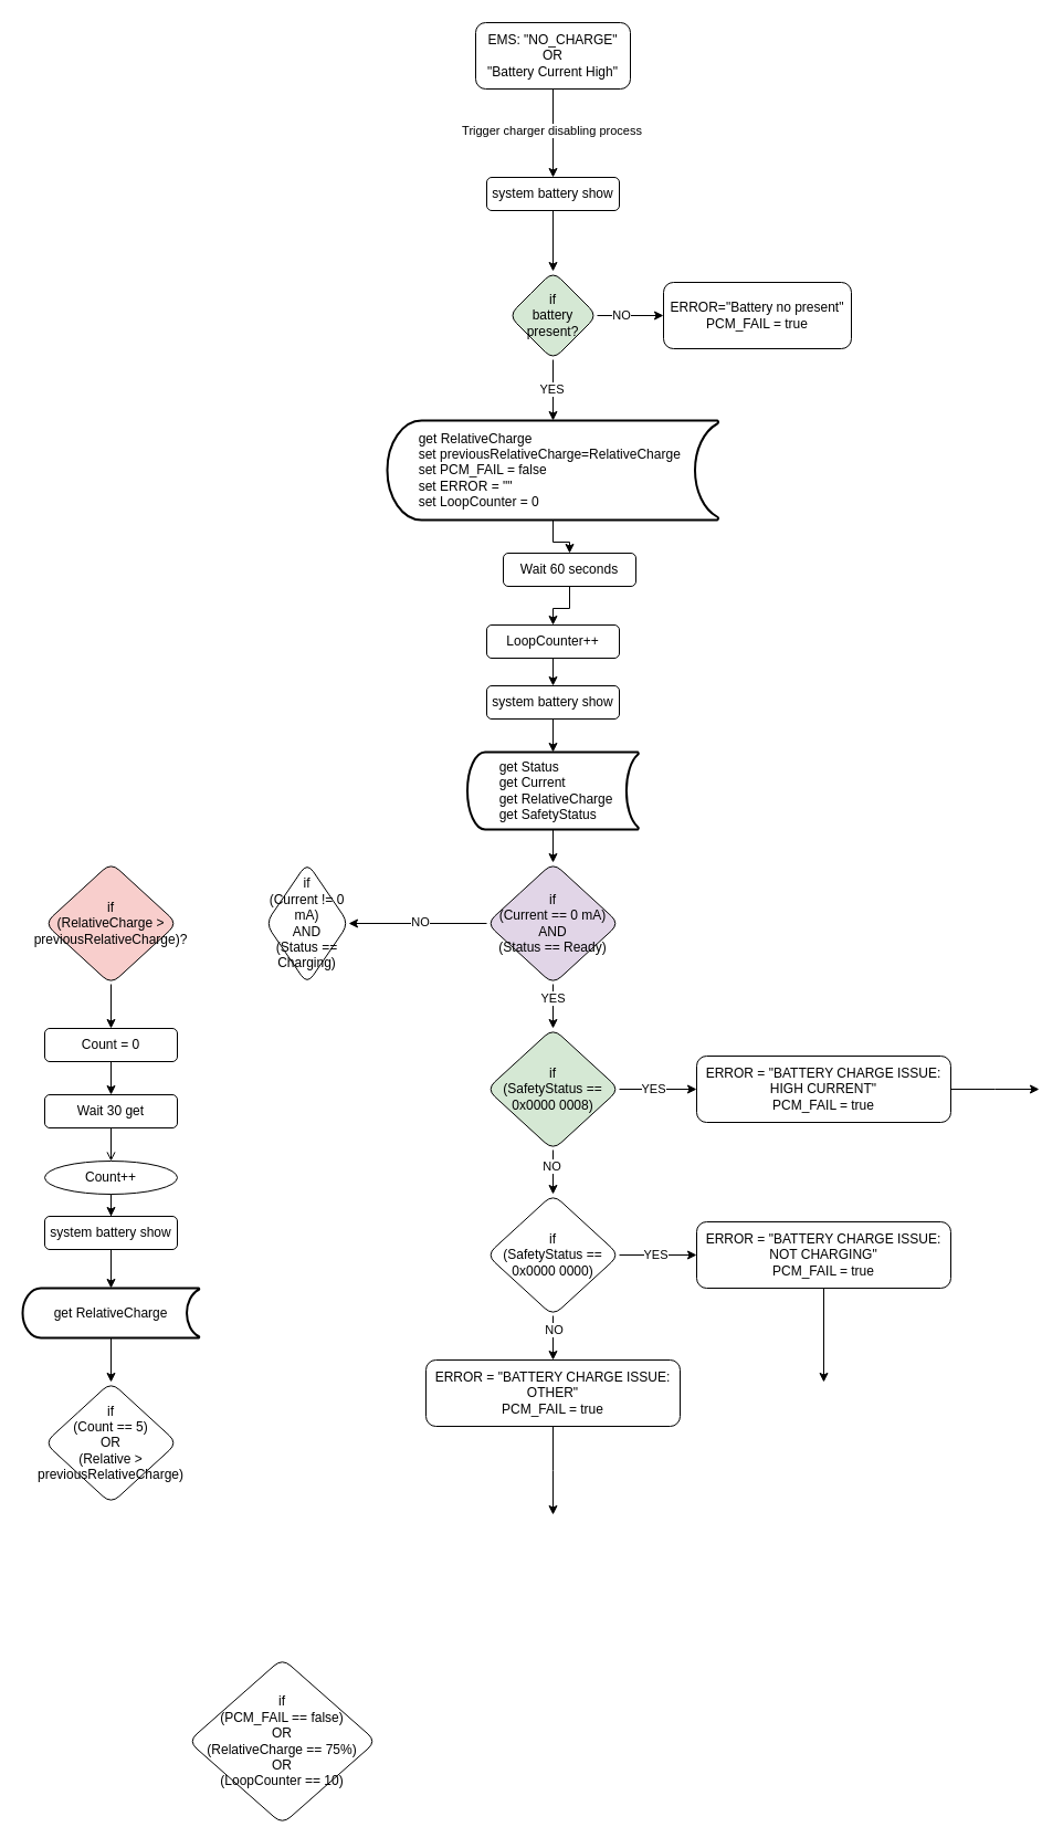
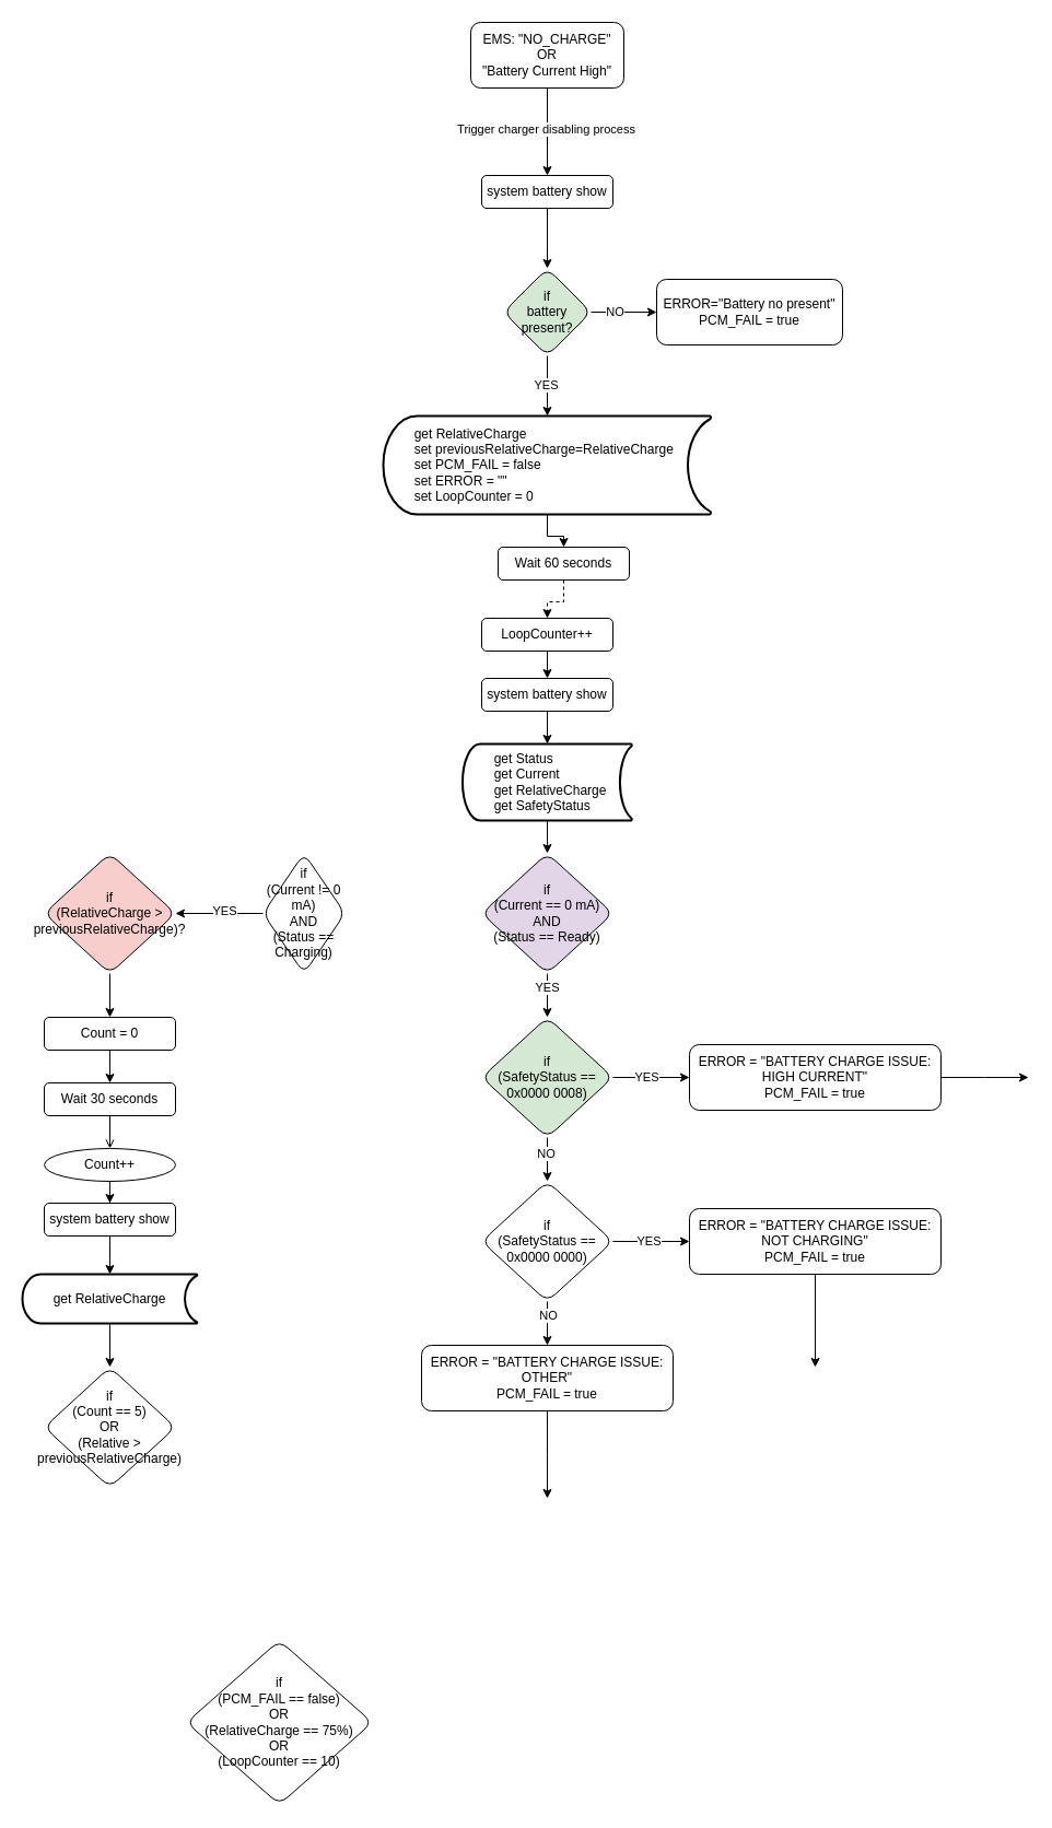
- <mxCell id="15" value="" style="edgeStyle=orthogonalEdgeStyle;rounded=0;orthogonalLoop=1;jettySize=auto;html=1;entryX=0.5;entryY=0;entryDx=0;entryDy=0;" edge="1" parent="1" source="16" target="18"><mxGeometry relative="1" as="geometry"><mxPoint x="500" y="605" as="targetPoint" /></mxGeometry></mxCell>
+ <mxCell id="15" value="" style="edgeStyle=orthogonalEdgeStyle;rounded=0;orthogonalLoop=1;jettySize=auto;html=1;entryX=0.5;entryY=0;entryDx=0;entryDy=0;dashed=1;" edge="1" parent="1" source="16" target="18"><mxGeometry relative="1" as="geometry"><mxPoint x="500" y="605" as="targetPoint" /></mxGeometry></mxCell>
+ <mxCell id="45" value="" style="edgeStyle=orthogonalEdgeStyle;rounded=0;orthogonalLoop=1;jettySize=auto;html=1;" edge="1" parent="1" source="47" target="49"><mxGeometry relative="1" as="geometry" /></mxCell>
+ <mxCell id="46" value="YES" style="edgeLabel;html=1;align=center;verticalAlign=middle;resizable=0;points=[];" vertex="1" connectable="0" parent="45"><mxGeometry x="-0.103" y="-3" relative="1" as="geometry"><mxPoint as="offset" /></mxGeometry></mxCell>
- <mxCell id="25" value="" style="edgeStyle=orthogonalEdgeStyle;rounded=0;orthogonalLoop=1;jettySize=auto;html=1;" edge="1" parent="1" source="27" target="47"><mxGeometry relative="1" as="geometry" /></mxCell>
- <mxCell id="26" value="NO" style="edgeLabel;html=1;align=center;verticalAlign=middle;resizable=0;points=[];" vertex="1" connectable="0" parent="25"><mxGeometry x="-0.028" y="-2" relative="1" as="geometry"><mxPoint as="offset" /></mxGeometry></mxCell>
- <mxCell id="53" value="Wait 30 get" style="whiteSpace=wrap;html=1;rounded=1;" vertex="1" parent="1"><mxGeometry x="40" y="990" width="120" height="30" as="geometry" /></mxCell>
+ <mxCell id="53" value="Wait 30 seconds" style="whiteSpace=wrap;html=1;rounded=1;" vertex="1" parent="1"><mxGeometry x="40" y="990" width="120" height="30" as="geometry" /></mxCell>
